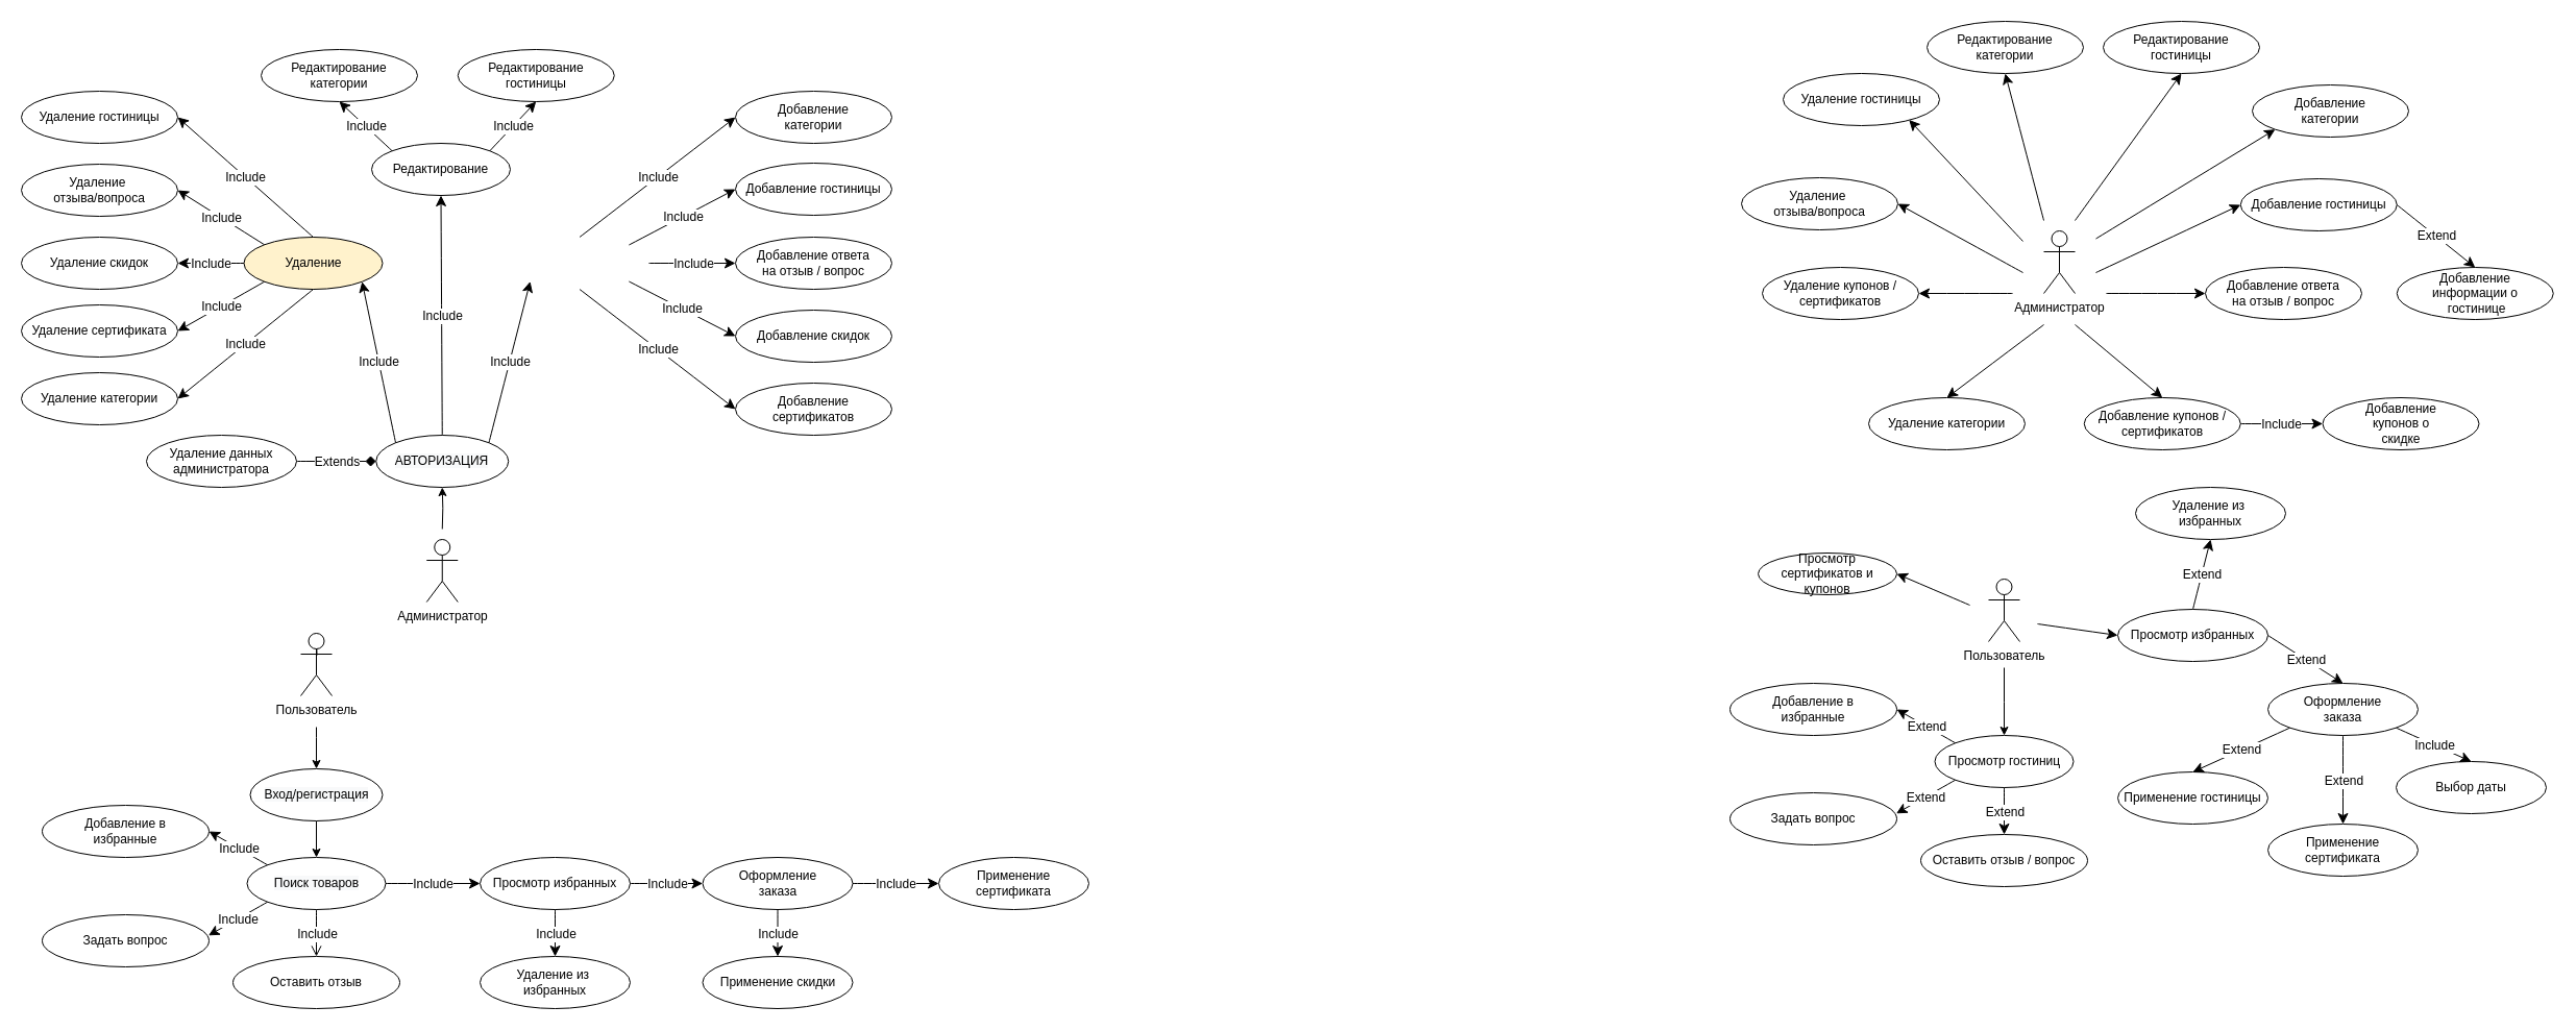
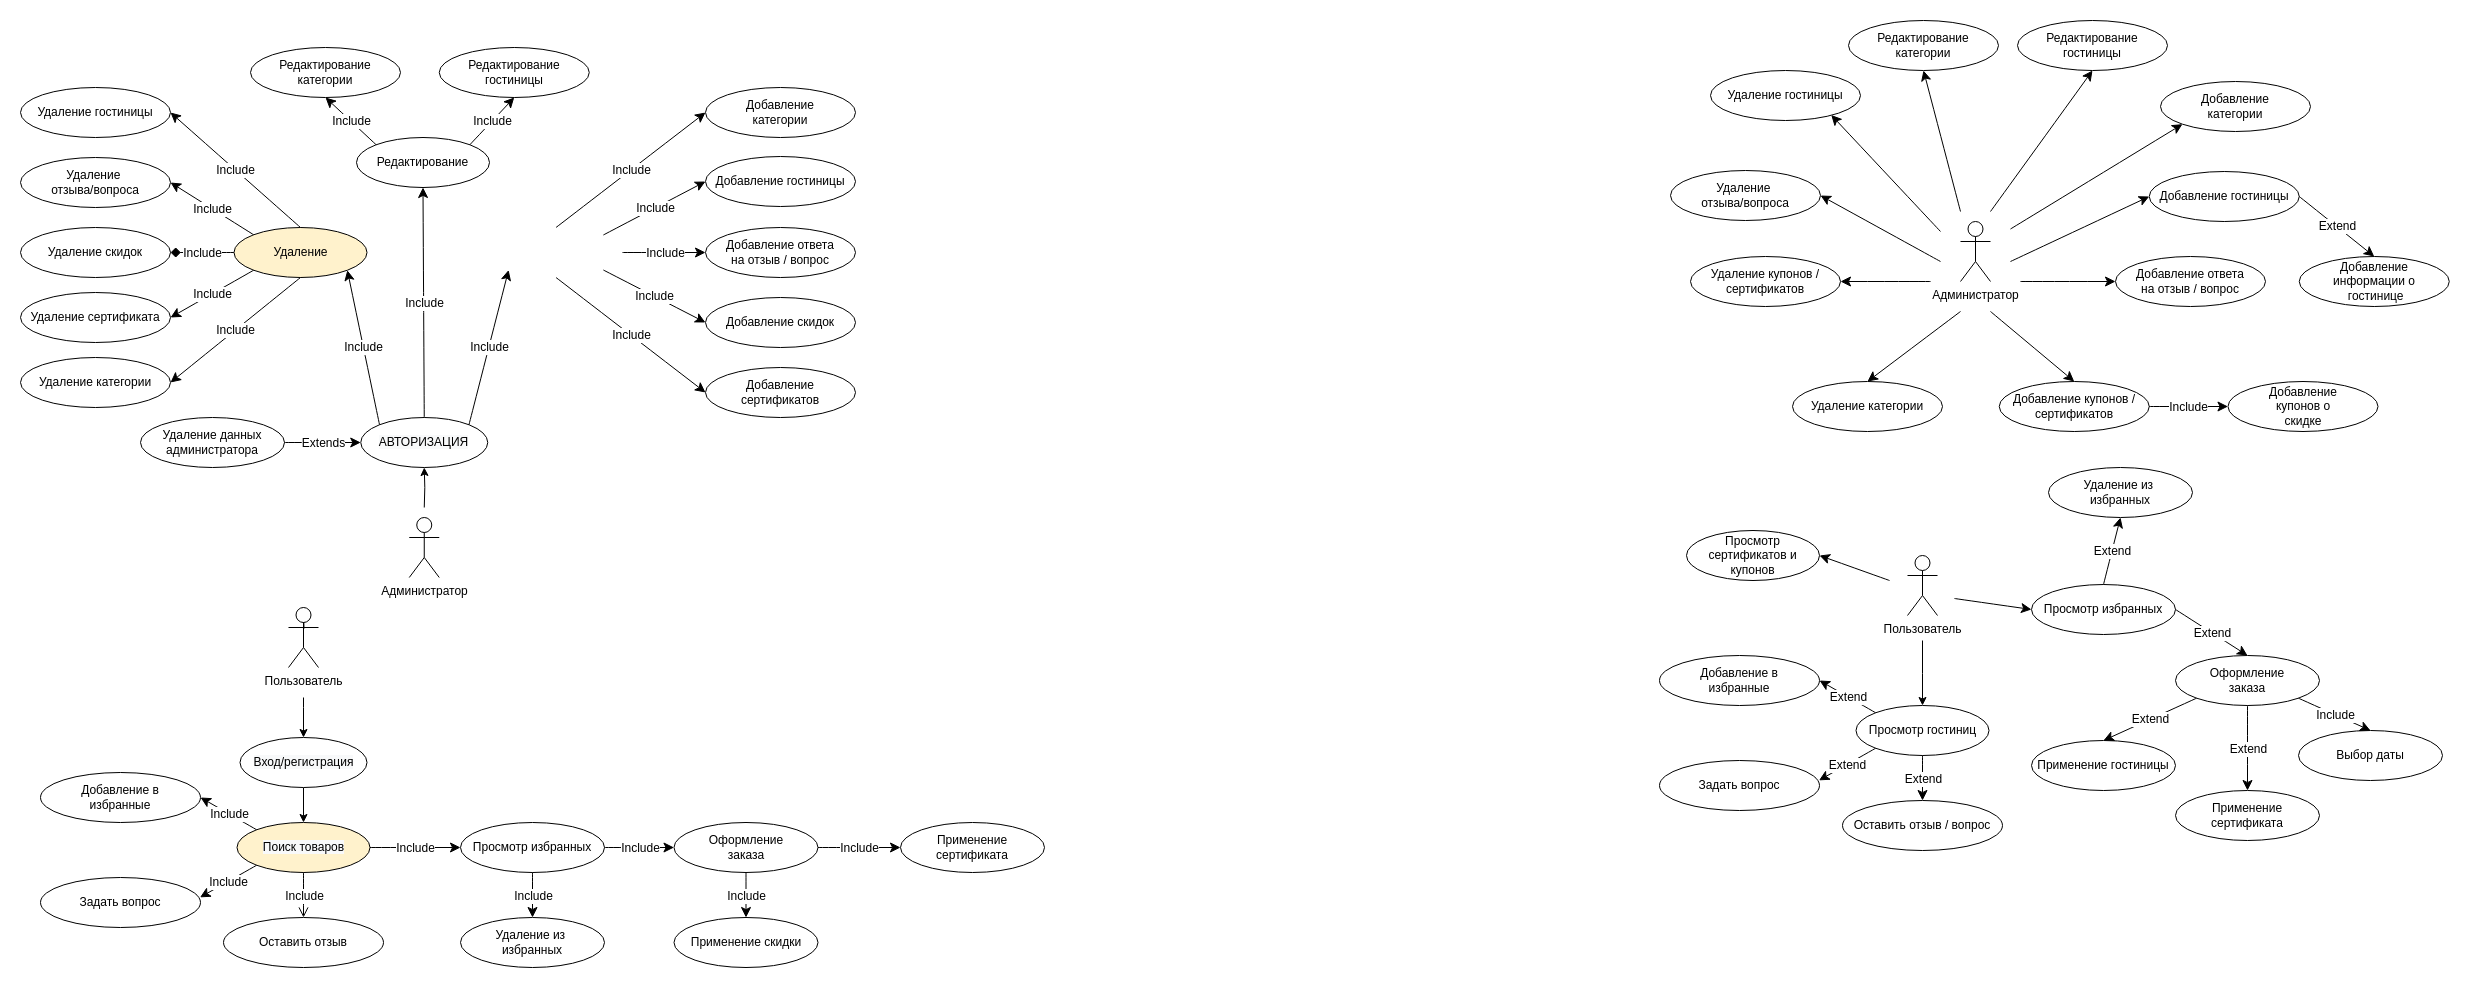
- <mxCell id="60" value="" style="endArrow=classic;html=1;rounded=0;fontSize=12;startSize=8;endSize=8;curved=1;exitX=0;exitY=0.5;exitDx=0;exitDy=0;entryX=1;entryY=0.5;entryDx=0;entryDy=0;" parent="1" source="12" target="20" edge="1"><mxGeometry relative="1" as="geometry"><mxPoint x="282" y="284" as="sourcePoint" /><mxPoint x="220" y="227" as="targetPoint" /></mxGeometry></mxCell>
+ <mxCell id="60" value="" style="endArrow=diamond;html=1;rounded=0;fontSize=12;startSize=8;endSize=8;curved=1;exitX=0;exitY=0.5;exitDx=0;exitDy=0;entryX=1;entryY=0.5;entryDx=0;entryDy=0;" parent="1" source="12" target="20" edge="1"><mxGeometry relative="1" as="geometry"><mxPoint x="282" y="284" as="sourcePoint" /><mxPoint x="220" y="227" as="targetPoint" /></mxGeometry></mxCell>
- <mxCell id="50" value="" style="endArrow=diamond;html=1;rounded=0;fontSize=12;startSize=8;endSize=8;curved=1;exitX=1;exitY=0.5;exitDx=0;exitDy=0;entryX=0;entryY=0.5;entryDx=0;entryDy=0;" parent="1" source="49" target="11" edge="1"><mxGeometry relative="1" as="geometry"><mxPoint x="408.75" y="497" as="sourcePoint" /><mxPoint x="315.75" y="497" as="targetPoint" /></mxGeometry></mxCell>
+ <mxCell id="50" value="" style="endArrow=classic;html=1;rounded=0;fontSize=12;startSize=8;endSize=8;curved=1;exitX=1;exitY=0.5;exitDx=0;exitDy=0;entryX=0;entryY=0.5;entryDx=0;entryDy=0;" parent="1" source="49" target="11" edge="1"><mxGeometry relative="1" as="geometry"><mxPoint x="408.75" y="497" as="sourcePoint" /><mxPoint x="315.75" y="497" as="targetPoint" /></mxGeometry></mxCell>
- <mxCell id="135" value="Просмотр сертификатов и купонов" style="ellipse;whiteSpace=wrap;html=1;" vertex="1" parent="1"><mxGeometry x="1686" y="530" width="133" height="40" as="geometry" /></mxCell>
+ <mxCell id="135" value="Просмотр сертификатов и купонов" style="ellipse;whiteSpace=wrap;html=1;" vertex="1" parent="1"><mxGeometry x="1686" y="530" width="133" height="50" as="geometry" /></mxCell>
- <mxCell id="7" value="&#10;&#10;&lt;span style=&quot;color: rgb(0, 0, 0); font-family: helvetica; font-size: 12px; font-style: normal; font-weight: 400; letter-spacing: normal; text-align: center; text-indent: 0px; text-transform: none; word-spacing: 0px; background-color: rgb(248, 249, 250); display: inline; float: none;&quot;&gt;Поиск товаров&lt;/span&gt;&#10;&#10;" style="ellipse;whiteSpace=wrap;html=1;" parent="1" vertex="1"><mxGeometry x="236.5" y="822" width="133" height="50" as="geometry" /></mxCell>
+ <mxCell id="7" value="&#10;&#10;&lt;span style=&quot;color: rgb(0, 0, 0); font-family: helvetica; font-size: 12px; font-style: normal; font-weight: 400; letter-spacing: normal; text-align: center; text-indent: 0px; text-transform: none; word-spacing: 0px; background-color: rgb(248, 249, 250); display: inline; float: none;&quot;&gt;Поиск товаров&lt;/span&gt;&#10;&#10;" style="ellipse;whiteSpace=wrap;html=1;fillColor=#fff2cc;" parent="1" vertex="1"><mxGeometry x="236.5" y="822" width="133" height="50" as="geometry" /></mxCell>
